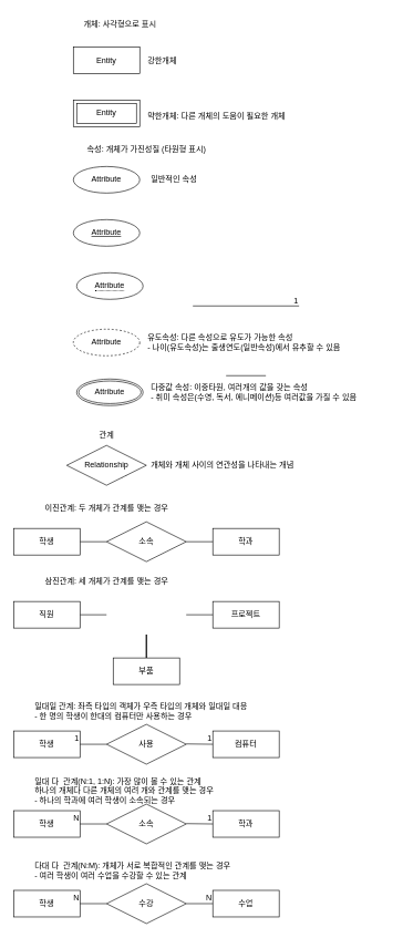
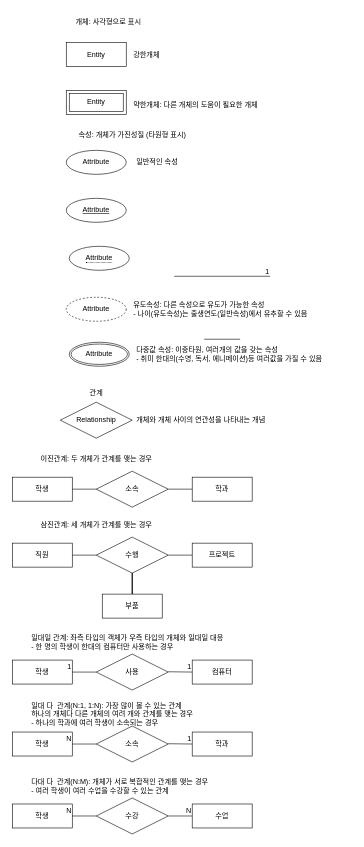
- <mxCell id="12" value="다중값 속성: 이중타원, 여러개의 값을 갖는 속성&lt;div&gt;- 취미 속성은(수영, 독서, 에니메이션)등 여러값을 가질 수 있음&lt;/div&gt;" style="text;html=1;align=left;verticalAlign=middle;resizable=0;points=[];autosize=1;strokeColor=none;fillColor=none;" vertex="1" parent="1"><mxGeometry x="225" y="570" width="360" height="40" as="geometry" /></mxCell>
+ <mxCell id="12" value="다중값 속성: 이중타원, 여러개의 값을 갖는 속성&lt;div&gt;- 취미 한대의(수영, 독서, 에니메이션)등 여러값을 가질 수 있음&lt;/div&gt;" style="text;html=1;align=left;verticalAlign=middle;resizable=0;points=[];autosize=1;strokeColor=none;fillColor=none;" vertex="1" parent="1"><mxGeometry x="225" y="570" width="360" height="40" as="geometry" /></mxCell>
+ <mxCell id="29" value="수행" style="shape=rhombus;perimeter=rhombusPerimeter;whiteSpace=wrap;html=1;align=center;" vertex="1" parent="1"><mxGeometry x="160" y="895" width="120" height="60" as="geometry" /></mxCell>
